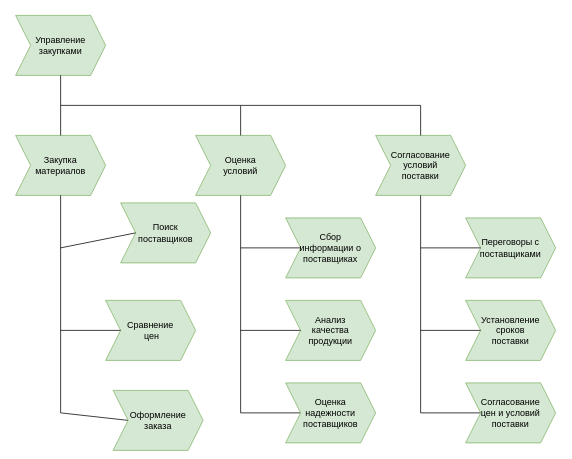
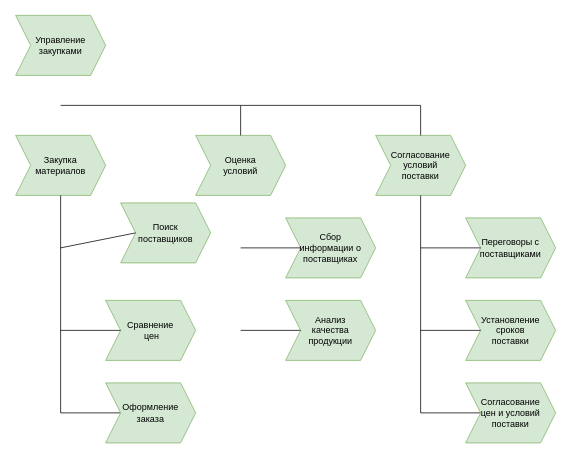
- <mxCell id="8" value="" style="endArrow=none;html=1;rounded=0;entryX=0.5;entryY=1;entryDx=0;entryDy=0;exitX=0.5;exitY=0;exitDx=0;exitDy=0;" parent="1" source="3" target="2" edge="1"><mxGeometry width="50" height="50" relative="1" as="geometry"><mxPoint x="20" y="180" as="sourcePoint" /><mxPoint x="70" y="130" as="targetPoint" /></mxGeometry></mxCell>
- <mxCell id="11" value="" style="endArrow=none;html=1;rounded=0;entryX=0.5;entryY=1;entryDx=0;entryDy=0;exitX=0;exitY=0.5;exitDx=0;exitDy=0;" parent="1" source="14" target="4" edge="1"><mxGeometry width="50" height="50" relative="1" as="geometry"><mxPoint x="370" y="575" as="sourcePoint" /><mxPoint x="350" y="320" as="targetPoint" /><Array as="points"><mxPoint x="320" y="550" /></Array></mxGeometry></mxCell>
- <mxCell id="14" value="Оценка &lt;br&gt;надежности поставщиков" style="shape=step;perimeter=stepPerimeter;whiteSpace=wrap;html=1;fixedSize=1;fillColor=#d5e8d4;strokeColor=#82b366;" vertex="1" parent="1"><mxGeometry x="380" y="510" width="120" height="80" as="geometry" /></mxCell>
- <mxCell id="26" value="Оформление &lt;br&gt;заказа" style="shape=step;perimeter=stepPerimeter;whiteSpace=wrap;html=1;fixedSize=1;fillColor=#d5e8d4;strokeColor=#82b366;" vertex="1" parent="1"><mxGeometry x="150" y="520" width="120" height="80" as="geometry" /></mxCell>
+ <mxCell id="26" value="Оформление &lt;br&gt;заказа" style="shape=step;perimeter=stepPerimeter;whiteSpace=wrap;html=1;fixedSize=1;fillColor=#d5e8d4;strokeColor=#82b366;" vertex="1" parent="1"><mxGeometry x="140" y="510" width="120" height="80" as="geometry" /></mxCell>
